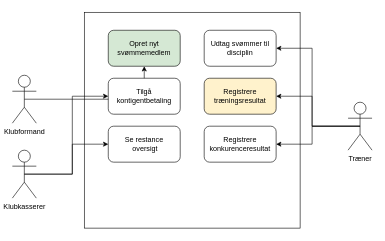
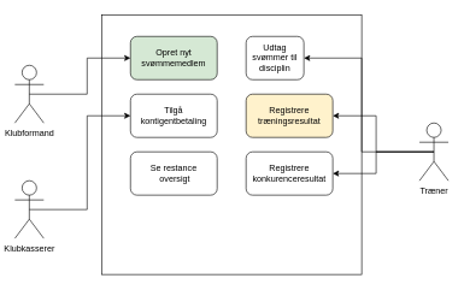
- <mxCell id="16" value="Udtag svømmer til disciplin" parent="1" style="rounded=1;whiteSpace=wrap;html=1;" vertex="1"><mxGeometry as="geometry" height="60" width="120" y="50" x="340" /></mxCell>
+ <mxCell id="16" value="Udtag svømmer til disciplin" parent="1" style="rounded=1;whiteSpace=wrap;html=1;" vertex="1"><mxGeometry x="340" y="50" as="geometry" height="60" width="80" /></mxCell>
- <mxCell id="3" value="Klubformand" parent="1" style="shape=umlActor;verticalLabelPosition=bottom;labelBackgroundColor=#ffffff;verticalAlign=top;html=1;outlineConnect=0;" vertex="1"><mxGeometry x="20" y="125" as="geometry" height="80" width="40" /></mxCell>
+ <mxCell id="3" value="Klubformand" parent="1" style="shape=umlActor;verticalLabelPosition=bottom;labelBackgroundColor=#ffffff;verticalAlign=top;html=1;outlineConnect=0;" vertex="1"><mxGeometry as="geometry" height="80" width="40" y="90" x="20" /></mxCell>
- <mxCell id="4" parent="1" target="13" source="6" edge="1" style="edgeStyle=orthogonalEdgeStyle;rounded=0;orthogonalLoop=1;jettySize=auto;html=1;exitX=0.5;exitY=0.5;exitDx=0;exitDy=0;exitPerimeter=0;"><mxGeometry as="geometry" relative="1" /></mxCell>
